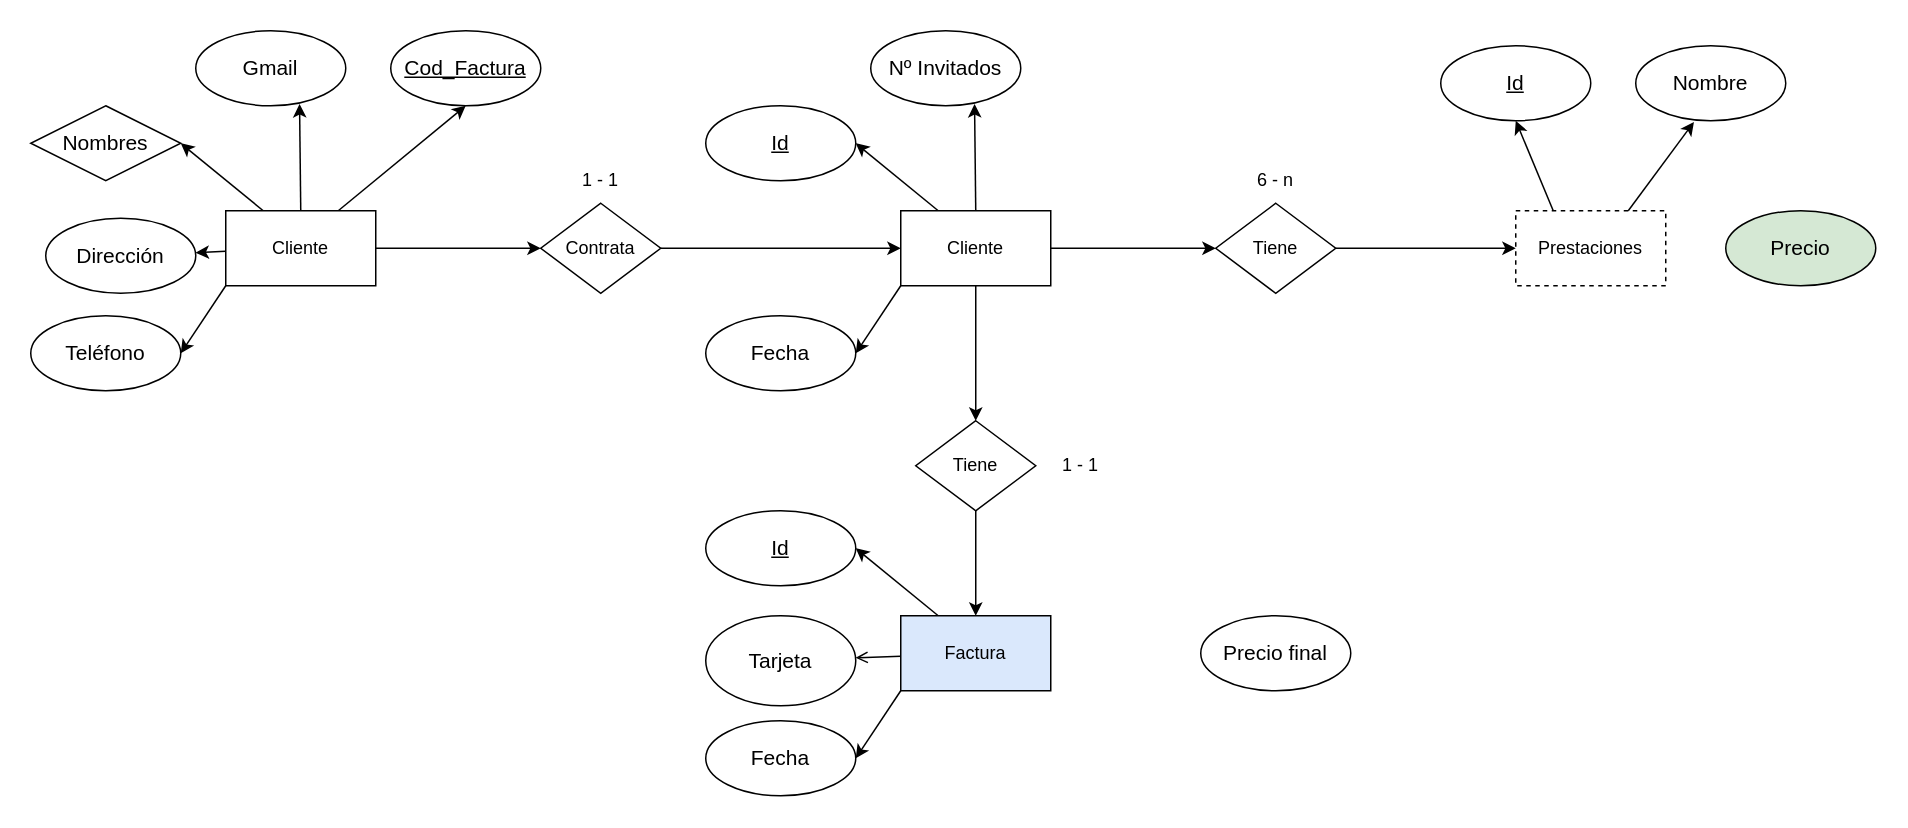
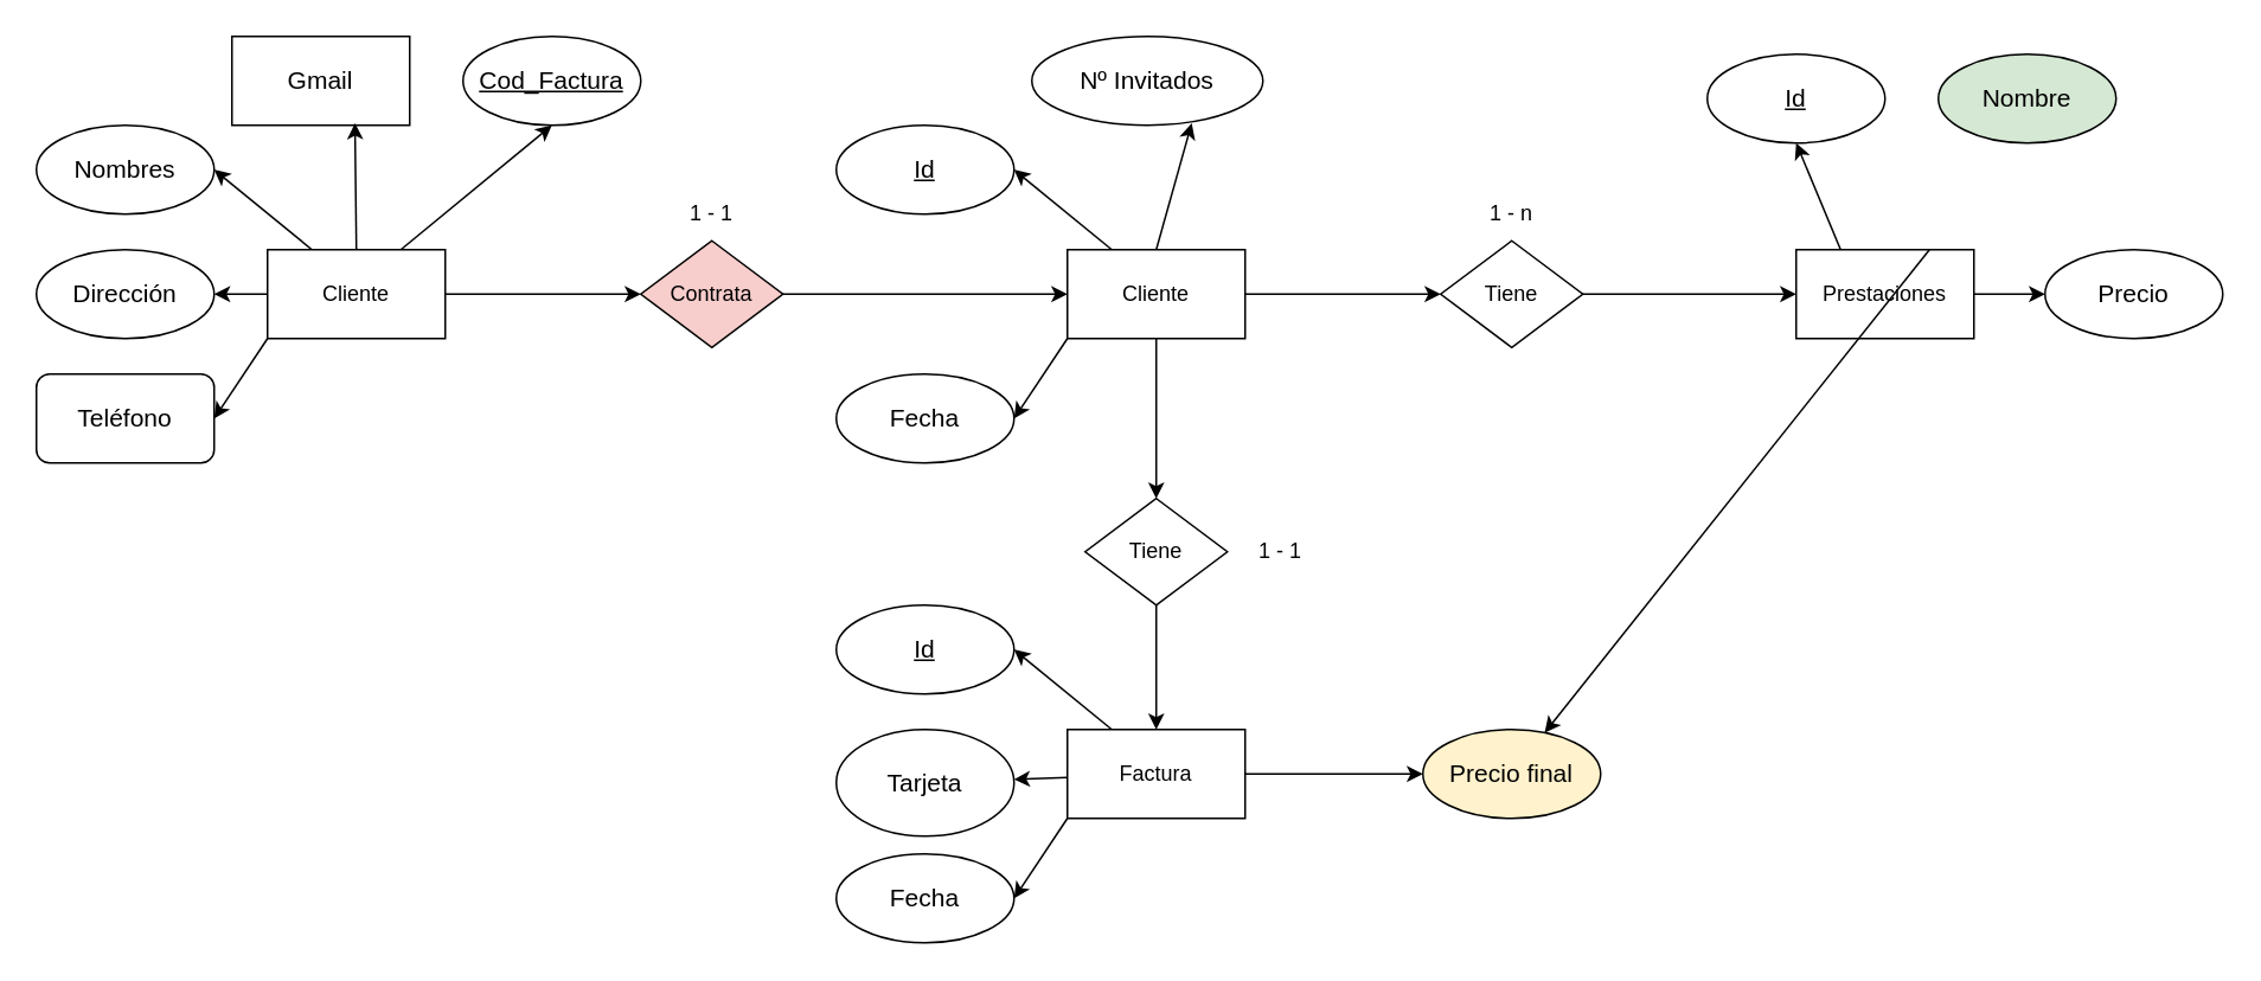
- <mxCell id="10" value="&lt;font style=&quot;font-size: 14px;&quot;&gt;Gmail&lt;/font&gt;" style="ellipse;whiteSpace=wrap;html=1;" vertex="1" parent="1"><mxGeometry x="130" y="20" width="100" height="50" as="geometry" /></mxCell>
+ <mxCell id="10" value="&lt;font style=&quot;font-size: 14px;&quot;&gt;Gmail&lt;/font&gt;" style="whiteSpace=wrap;html=1;rounded=0;" vertex="1" parent="1"><mxGeometry x="130" y="20" width="100" height="50" as="geometry" /></mxCell>
- <mxCell id="24" value="&lt;font style=&quot;font-size: 14px;&quot;&gt;Nº Invitados&lt;/font&gt;" style="ellipse;whiteSpace=wrap;html=1;" vertex="1" parent="1"><mxGeometry x="580" y="20" width="100" height="50" as="geometry" /></mxCell>
+ <mxCell id="24" value="&lt;font style=&quot;font-size: 14px;&quot;&gt;Nº Invitados&lt;/font&gt;" style="ellipse;whiteSpace=wrap;html=1;" vertex="1" parent="1"><mxGeometry x="580" y="20" width="130" height="50" as="geometry" /></mxCell>
- <mxCell id="36" value="&lt;font style=&quot;font-size: 14px;&quot;&gt;Nombre&lt;/font&gt;" style="ellipse;whiteSpace=wrap;html=1;" vertex="1" parent="1"><mxGeometry x="1090" y="30" width="100" height="50" as="geometry" /></mxCell>
+ <mxCell id="36" value="&lt;font style=&quot;font-size: 14px;&quot;&gt;Nombre&lt;/font&gt;" style="ellipse;whiteSpace=wrap;html=1;fillColor=#d5e8d4;" vertex="1" parent="1"><mxGeometry x="1090" y="30" width="100" height="50" as="geometry" /></mxCell>
- <mxCell id="2" value="&lt;font style=&quot;font-size: 14px;&quot;&gt;Nombres&lt;/font&gt;" style="rhombus;whiteSpace=wrap;html=1;" vertex="1" parent="1"><mxGeometry x="20" y="70" width="100" height="50" as="geometry" /></mxCell>
+ <mxCell id="2" value="&lt;font style=&quot;font-size: 14px;&quot;&gt;Nombres&lt;/font&gt;" style="ellipse;whiteSpace=wrap;html=1;" vertex="1" parent="1"><mxGeometry x="20" y="70" width="100" height="50" as="geometry" /></mxCell>
- <mxCell id="39" style="edgeStyle=none;rounded=0;orthogonalLoop=1;jettySize=auto;html=1;exitX=0.75;exitY=0;exitDx=0;exitDy=0;entryX=0.388;entryY=1.016;entryDx=0;entryDy=0;entryPerimeter=0;" edge="1" parent="1" source="35" target="36"><mxGeometry relative="1" as="geometry" /></mxCell>
+ <mxCell id="39" style="edgeStyle=none;rounded=0;orthogonalLoop=1;jettySize=auto;html=1;exitX=0.75;exitY=0;exitDx=0;exitDy=0;" edge="1" parent="1" source="35" target="46"><mxGeometry relative="1" as="geometry" /></mxCell>
- <mxCell id="29" value="6 - n" style="text;html=1;strokeColor=none;fillColor=none;align=center;verticalAlign=middle;whiteSpace=wrap;rounded=0;" vertex="1" parent="27"><mxGeometry x="10" width="60" height="30" as="geometry" /></mxCell>
+ <mxCell id="29" value="1 - n" style="text;html=1;strokeColor=none;fillColor=none;align=center;verticalAlign=middle;whiteSpace=wrap;rounded=0;" vertex="1" parent="27"><mxGeometry x="10" width="60" height="30" as="geometry" /></mxCell>
- <mxCell id="15" value="Contrata" style="rhombus;whiteSpace=wrap;html=1;" vertex="1" parent="14"><mxGeometry y="30" width="80" height="60" as="geometry" /></mxCell>
+ <mxCell id="15" value="Contrata" style="rhombus;whiteSpace=wrap;html=1;fillColor=#f8cecc;" vertex="1" parent="14"><mxGeometry y="30" width="80" height="60" as="geometry" /></mxCell>
- <mxCell id="35" value="Prestaciones" style="rounded=0;whiteSpace=wrap;html=1;dashed=1;" vertex="1" parent="1"><mxGeometry x="1010" y="140" width="100" height="50" as="geometry" /></mxCell>
+ <mxCell id="35" value="Prestaciones" style="rounded=0;whiteSpace=wrap;html=1;" vertex="1" parent="1"><mxGeometry x="1010" y="140" width="100" height="50" as="geometry" /></mxCell>
+ <mxCell id="33" value="" style="edgeStyle=orthogonalEdgeStyle;rounded=0;orthogonalLoop=1;jettySize=auto;html=1;" edge="1" parent="1" source="35" target="37"><mxGeometry relative="1" as="geometry" /></mxCell>
- <mxCell id="37" value="&lt;font style=&quot;font-size: 14px;&quot;&gt;Precio&lt;/font&gt;" style="ellipse;whiteSpace=wrap;html=1;fillColor=#d5e8d4;" vertex="1" parent="1"><mxGeometry x="1150" y="140" width="100" height="50" as="geometry" /></mxCell>
+ <mxCell id="37" value="&lt;font style=&quot;font-size: 14px;&quot;&gt;Precio&lt;/font&gt;" style="ellipse;whiteSpace=wrap;html=1;" vertex="1" parent="1"><mxGeometry x="1150" y="140" width="100" height="50" as="geometry" /></mxCell>
- <mxCell id="12" value="&lt;font style=&quot;font-size: 14px;&quot;&gt;Dirección&lt;/font&gt;" style="ellipse;whiteSpace=wrap;html=1;" vertex="1" parent="1"><mxGeometry x="30" y="145" width="100" height="50" as="geometry" /></mxCell>
+ <mxCell id="12" value="&lt;font style=&quot;font-size: 14px;&quot;&gt;Dirección&lt;/font&gt;" style="ellipse;whiteSpace=wrap;html=1;" vertex="1" parent="1"><mxGeometry x="20" y="140" width="100" height="50" as="geometry" /></mxCell>
- <mxCell id="11" value="&lt;font style=&quot;font-size: 14px;&quot;&gt;Teléfono&lt;/font&gt;" style="ellipse;whiteSpace=wrap;html=1;" vertex="1" parent="1"><mxGeometry x="20" y="210" width="100" height="50" as="geometry" /></mxCell>
+ <mxCell id="11" value="&lt;font style=&quot;font-size: 14px;&quot;&gt;Teléfono&lt;/font&gt;" style="whiteSpace=wrap;html=1;rounded=1;" vertex="1" parent="1"><mxGeometry x="20" y="210" width="100" height="50" as="geometry" /></mxCell>
- <mxCell id="45" value="Factura" style="rounded=0;whiteSpace=wrap;html=1;fillColor=#dae8fc;" vertex="1" parent="1"><mxGeometry x="600" y="410" width="100" height="50" as="geometry" /></mxCell>
+ <mxCell id="45" value="Factura" style="rounded=0;whiteSpace=wrap;html=1;" vertex="1" parent="1"><mxGeometry x="600" y="410" width="100" height="50" as="geometry" /></mxCell>
+ <mxCell id="44" style="edgeStyle=none;rounded=0;orthogonalLoop=1;jettySize=auto;html=1;entryX=0;entryY=0.5;entryDx=0;entryDy=0;" edge="1" parent="1" source="45" target="46"><mxGeometry relative="1" as="geometry" /></mxCell>
- <mxCell id="46" value="&lt;span style=&quot;font-size: 14px;&quot;&gt;Precio final&lt;/span&gt;" style="ellipse;whiteSpace=wrap;html=1;" vertex="1" parent="1"><mxGeometry x="800" y="410" width="100" height="50" as="geometry" /></mxCell>
+ <mxCell id="46" value="&lt;span style=&quot;font-size: 14px;&quot;&gt;Precio final&lt;/span&gt;" style="ellipse;whiteSpace=wrap;html=1;fillColor=#fff2cc;" vertex="1" parent="1"><mxGeometry x="800" y="410" width="100" height="50" as="geometry" /></mxCell>
- <mxCell id="42" value="" style="rounded=0;orthogonalLoop=1;jettySize=auto;html=1;endArrow=open;" edge="1" parent="1" source="45" target="48"><mxGeometry relative="1" as="geometry" /></mxCell>
+ <mxCell id="42" value="" style="rounded=0;orthogonalLoop=1;jettySize=auto;html=1;" edge="1" parent="1" source="45" target="48"><mxGeometry relative="1" as="geometry" /></mxCell>
